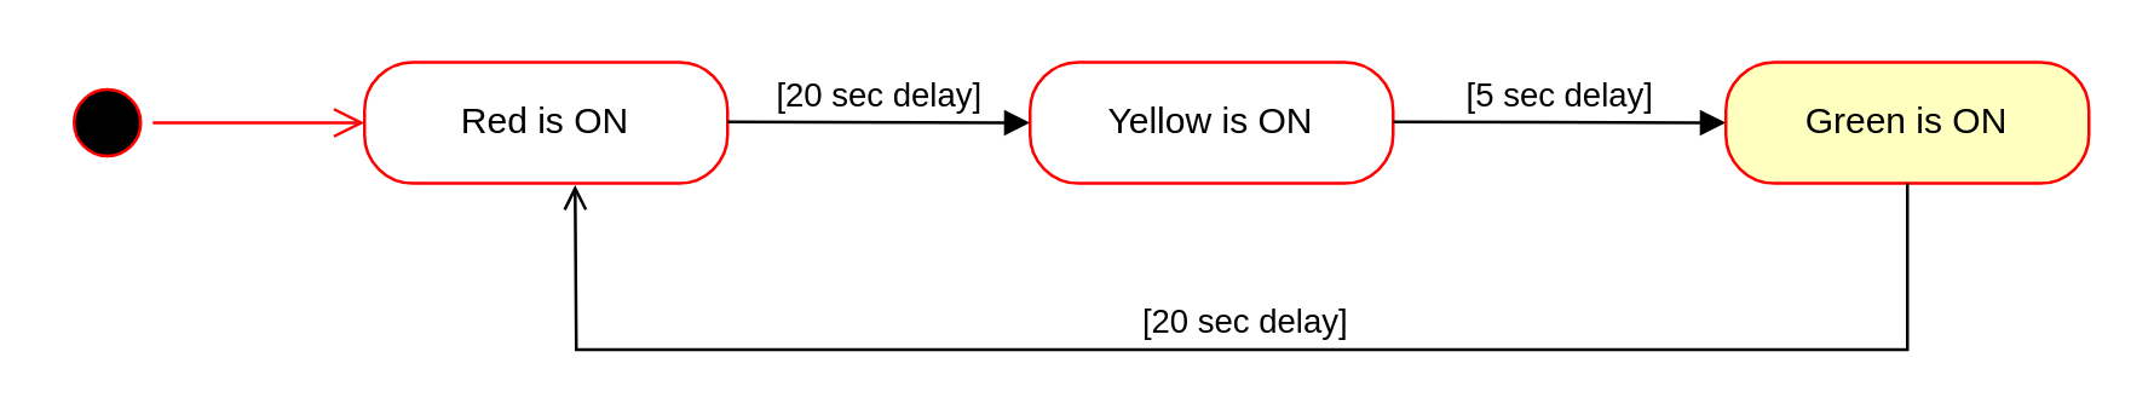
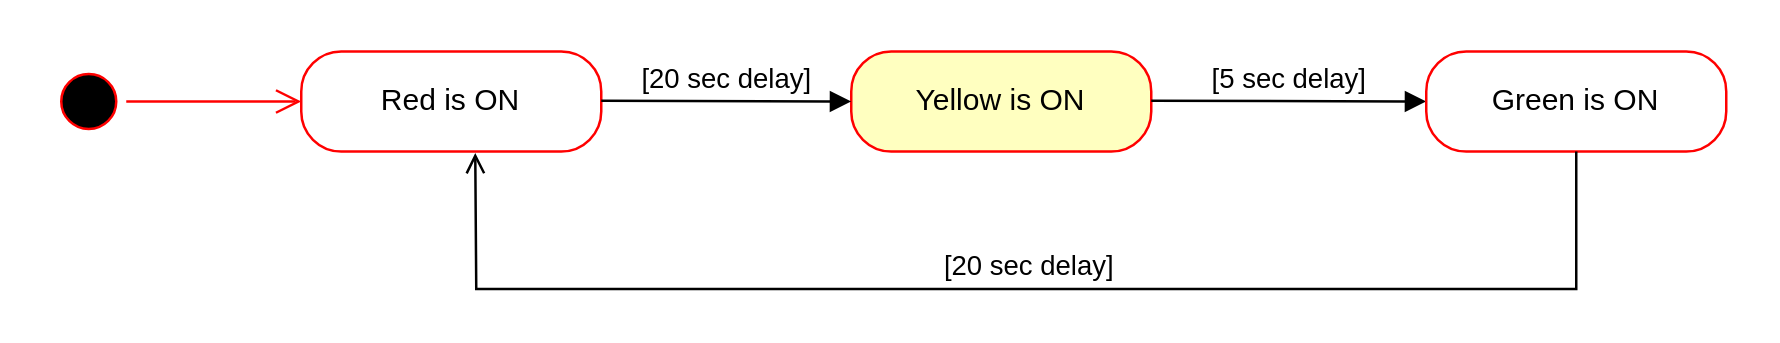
- <mxCell id="5" value="Yellow is ON" style="rounded=1;whiteSpace=wrap;html=1;arcSize=40;fontColor=#000000;fillColor=#ffffff;strokeColor=#ff0000;" vertex="1" parent="1"><mxGeometry x="340" y="20" width="120" height="40" as="geometry" /></mxCell>
+ <mxCell id="5" value="Yellow is ON" style="rounded=1;whiteSpace=wrap;html=1;arcSize=40;fontColor=#000000;fillColor=#ffffc0;strokeColor=#ff0000;" vertex="1" parent="1"><mxGeometry x="340" y="20" width="120" height="40" as="geometry" /></mxCell>
- <mxCell id="8" value="Green is ON" style="rounded=1;whiteSpace=wrap;html=1;arcSize=40;fontColor=#000000;fillColor=#ffffc0;strokeColor=#ff0000;" vertex="1" parent="1"><mxGeometry x="570" y="20" width="120" height="40" as="geometry" /></mxCell>
+ <mxCell id="8" value="Green is ON" style="rounded=1;whiteSpace=wrap;html=1;arcSize=40;fontColor=#000000;fillColor=#ffffff;strokeColor=#ff0000;" vertex="1" parent="1"><mxGeometry x="570" y="20" width="120" height="40" as="geometry" /></mxCell>
